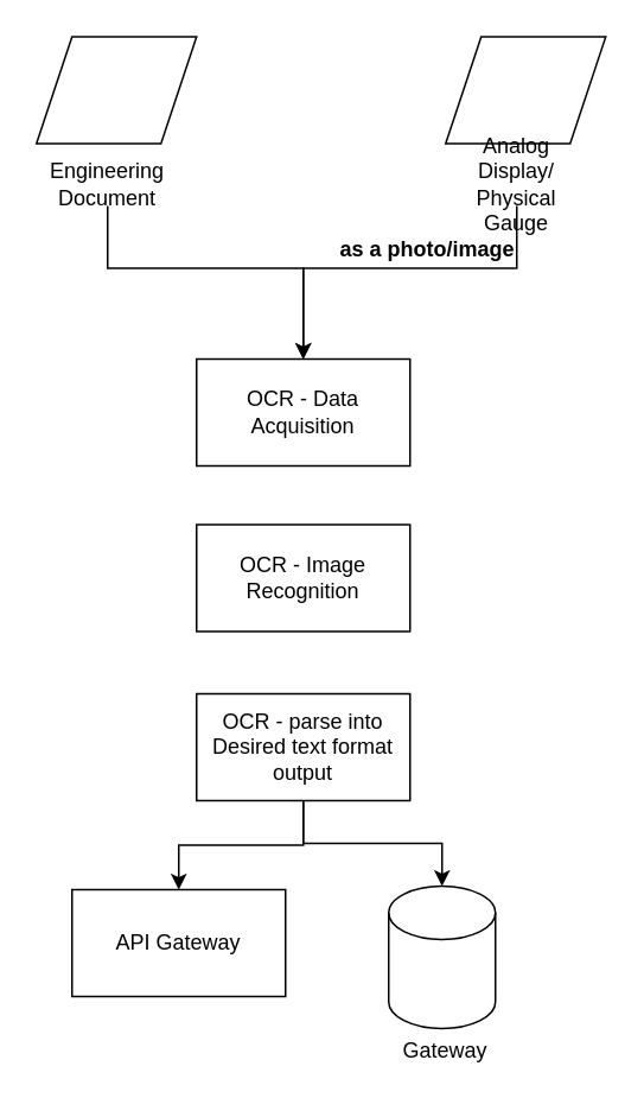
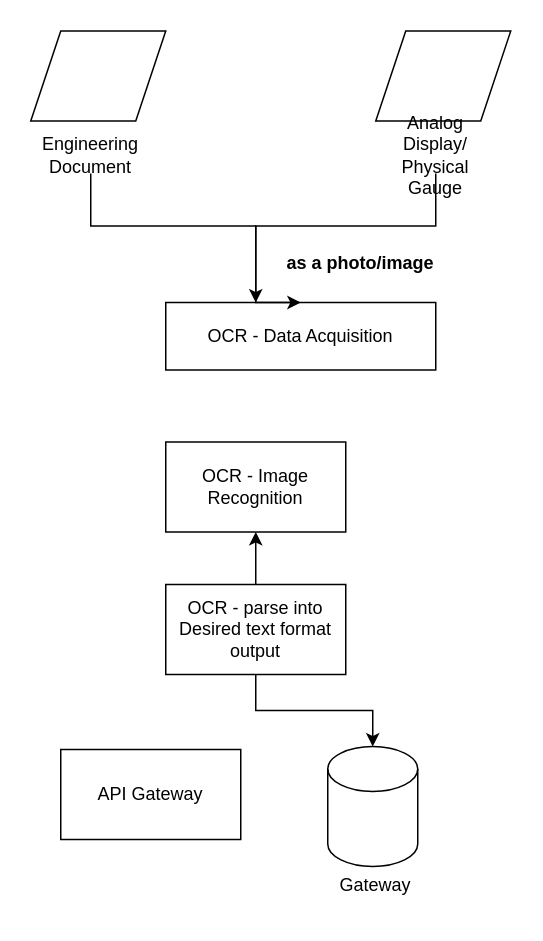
- <mxCell id="9" value="&lt;b&gt;as a photo/image&lt;/b&gt;" style="text;html=1;strokeColor=none;fillColor=none;align=center;verticalAlign=middle;whiteSpace=wrap;rounded=0;" vertex="1" parent="1"><mxGeometry x="180" y="125" width="120" height="30" as="geometry" /></mxCell>
+ <mxCell id="9" value="&lt;b&gt;as a photo/image&lt;/b&gt;" style="text;html=1;strokeColor=none;fillColor=none;align=center;verticalAlign=middle;whiteSpace=wrap;rounded=0;" vertex="1" parent="1"><mxGeometry x="180" y="160" width="120" height="30" as="geometry" /></mxCell>
- <mxCell id="2" value="OCR - Data Acquisition" style="rounded=0;whiteSpace=wrap;html=1;" vertex="1" parent="1"><mxGeometry x="110" y="201" width="120" height="60" as="geometry" /></mxCell>
+ <mxCell id="2" value="OCR - Data Acquisition" style="rounded=0;whiteSpace=wrap;html=1;" vertex="1" parent="1"><mxGeometry x="110" y="201" width="180" height="45" as="geometry" /></mxCell>
- <mxCell id="11" style="edgeStyle=orthogonalEdgeStyle;rounded=0;orthogonalLoop=1;jettySize=auto;html=1;" edge="1" parent="1" source="13" target="14"><mxGeometry relative="1" as="geometry" /></mxCell>
+ <mxCell id="11" style="edgeStyle=orthogonalEdgeStyle;rounded=0;orthogonalLoop=1;jettySize=auto;html=1;" edge="1" parent="1" source="13" target="10"><mxGeometry relative="1" as="geometry" /></mxCell>
